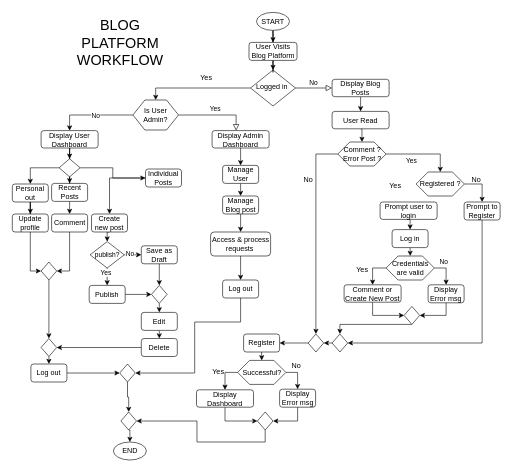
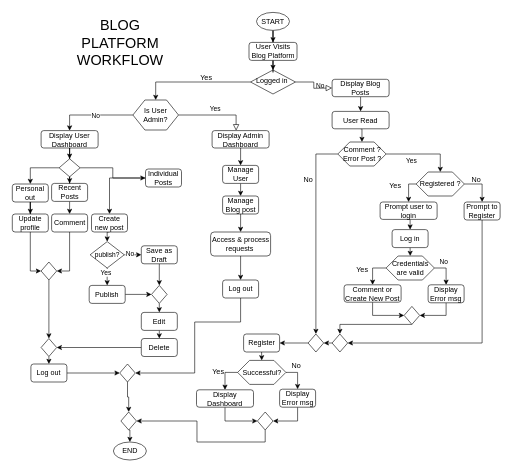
- <mxCell id="4" value="Logged in&amp;nbsp;" style="rhombus;whiteSpace=wrap;html=1;shadow=0;fontFamily=Helvetica;fontSize=12;align=center;strokeWidth=1;spacing=6;spacingTop=-4;" parent="1" vertex="1"><mxGeometry x="417" y="116" width="75" height="60" as="geometry" /></mxCell>
+ <mxCell id="4" value="Logged in&amp;nbsp;" style="rhombus;whiteSpace=wrap;html=1;shadow=0;fontFamily=Helvetica;fontSize=12;align=center;strokeWidth=1;spacing=6;spacingTop=-4;" parent="1" vertex="1"><mxGeometry x="417" y="116" width="75" height="40" as="geometry" /></mxCell>
+ <mxCell id="76" value="" style="edgeStyle=orthogonalEdgeStyle;rounded=0;orthogonalLoop=1;jettySize=auto;html=1;exitX=0;exitY=0.5;exitDx=0;exitDy=0;entryX=0.5;entryY=0;entryDx=0;entryDy=0;" edge="1" parent="1" source="71" target="78"><mxGeometry relative="1" as="geometry"><mxPoint x="693" y="306" as="sourcePoint" /><mxPoint x="673" y="336" as="targetPoint" /></mxGeometry></mxCell>
